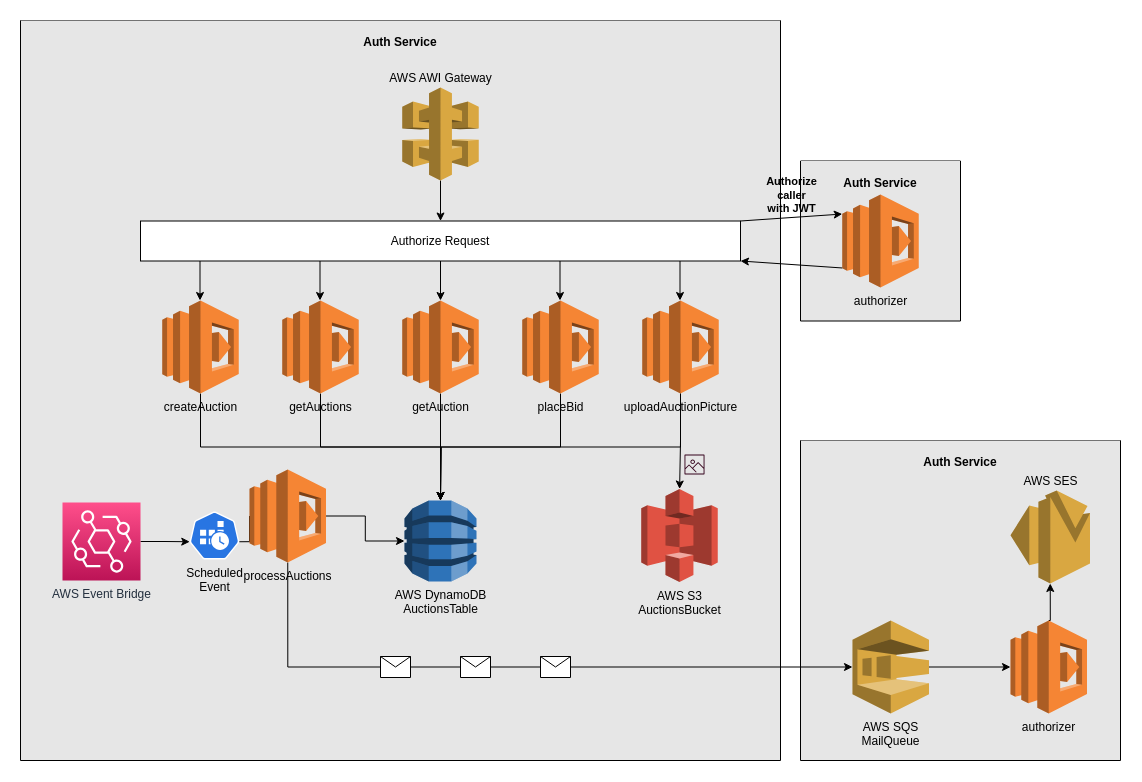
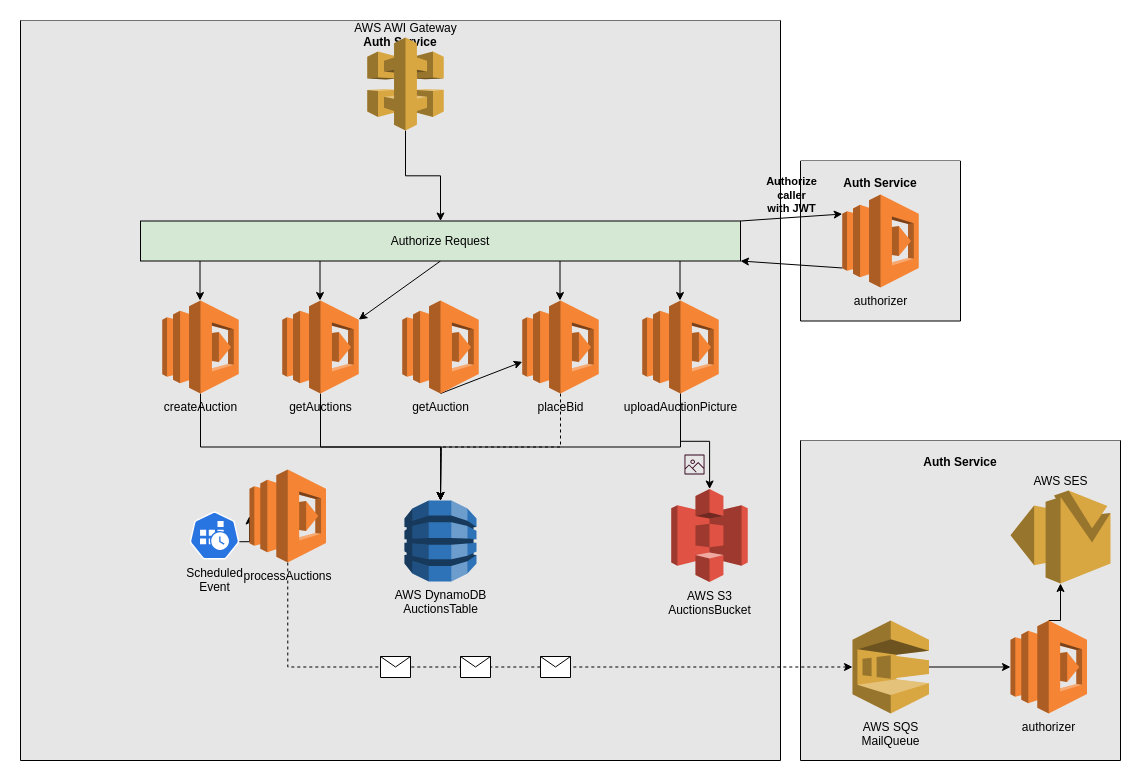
- <mxCell id="14" value="AWS AWI Gateway" style="outlineConnect=0;dashed=0;verticalLabelPosition=top;verticalAlign=bottom;align=center;html=1;shape=mxgraph.aws3.api_gateway;fillColor=#D9A741;gradientColor=none;labelPosition=center;" vertex="1" parent="1"><mxGeometry x="401.75" y="87" width="76.5" height="93" as="geometry" /></mxCell>
+ <mxCell id="14" value="AWS AWI Gateway" style="outlineConnect=0;dashed=0;verticalLabelPosition=top;verticalAlign=bottom;align=center;html=1;shape=mxgraph.aws3.api_gateway;fillColor=#D9A741;gradientColor=none;labelPosition=center;" vertex="1" parent="1"><mxGeometry x="366.75" y="37" width="76.5" height="93" as="geometry" /></mxCell>
- <mxCell id="17" value="Authorize Request" style="rounded=0;whiteSpace=wrap;html=1;" vertex="1" parent="1"><mxGeometry x="140" y="220.5" width="600" height="40" as="geometry" /></mxCell>
+ <mxCell id="17" value="Authorize Request" style="rounded=0;whiteSpace=wrap;html=1;fillColor=#d5e8d4;" vertex="1" parent="1"><mxGeometry x="140" y="220.5" width="600" height="40" as="geometry" /></mxCell>
- <mxCell id="16" style="edgeStyle=none;rounded=0;sketch=0;orthogonalLoop=1;jettySize=auto;html=1;exitX=0.5;exitY=1;exitDx=0;exitDy=0;entryX=0.5;entryY=0;entryDx=0;entryDy=0;entryPerimeter=0;" edge="1" parent="1" source="17" target="24"><mxGeometry relative="1" as="geometry" /></mxCell>
+ <mxCell id="16" style="edgeStyle=none;rounded=0;sketch=0;orthogonalLoop=1;jettySize=auto;html=1;exitX=0.5;exitY=1;exitDx=0;exitDy=0;" edge="1" parent="1" source="17" target="22"><mxGeometry relative="1" as="geometry" /></mxCell>
- <mxCell id="23" style="edgeStyle=none;rounded=0;sketch=0;orthogonalLoop=1;jettySize=auto;html=1;exitX=0.5;exitY=1;exitDx=0;exitDy=0;exitPerimeter=0;" edge="1" parent="1" source="24" target="34"><mxGeometry relative="1" as="geometry" /></mxCell>
+ <mxCell id="23" style="edgeStyle=none;rounded=0;sketch=0;orthogonalLoop=1;jettySize=auto;html=1;exitX=0.5;exitY=1;exitDx=0;exitDy=0;exitPerimeter=0;" edge="1" parent="1" source="24" target="26"><mxGeometry relative="1" as="geometry" /></mxCell>
- <mxCell id="25" style="edgeStyle=orthogonalEdgeStyle;rounded=0;sketch=0;orthogonalLoop=1;jettySize=auto;html=1;exitX=0.5;exitY=1;exitDx=0;exitDy=0;exitPerimeter=0;entryX=0.5;entryY=0;entryDx=0;entryDy=0;entryPerimeter=0;" edge="1" parent="1" source="26" target="34"><mxGeometry relative="1" as="geometry" /></mxCell>
+ <mxCell id="25" style="edgeStyle=orthogonalEdgeStyle;rounded=0;sketch=0;orthogonalLoop=1;jettySize=auto;html=1;exitX=0.5;exitY=1;exitDx=0;exitDy=0;exitPerimeter=0;entryX=0.5;entryY=0;entryDx=0;entryDy=0;entryPerimeter=0;dashed=1;" edge="1" parent="1" source="26" target="34"><mxGeometry relative="1" as="geometry" /></mxCell>
- <mxCell id="37" style="edgeStyle=orthogonalEdgeStyle;rounded=0;sketch=0;orthogonalLoop=1;jettySize=auto;html=1;exitX=0.995;exitY=0.63;exitDx=0;exitDy=0;exitPerimeter=0;entryX=0;entryY=0.5;entryDx=0;entryDy=0;entryPerimeter=0;endArrow=none;" edge="1" parent="1" source="38" target="41"><mxGeometry relative="1" as="geometry" /></mxCell>
+ <mxCell id="37" style="edgeStyle=orthogonalEdgeStyle;rounded=0;sketch=0;orthogonalLoop=1;jettySize=auto;html=1;exitX=0.995;exitY=0.63;exitDx=0;exitDy=0;exitPerimeter=0;entryX=0;entryY=0.5;entryDx=0;entryDy=0;entryPerimeter=0;" edge="1" parent="1" source="38" target="41"><mxGeometry relative="1" as="geometry" /></mxCell>
- <mxCell id="39" style="edgeStyle=orthogonalEdgeStyle;rounded=0;sketch=0;orthogonalLoop=1;jettySize=auto;html=1;exitX=1;exitY=0.5;exitDx=0;exitDy=0;exitPerimeter=0;entryX=0;entryY=0.5;entryDx=0;entryDy=0;entryPerimeter=0;" edge="1" parent="1" source="41" target="34"><mxGeometry relative="1" as="geometry" /></mxCell>
- <mxCell id="3" value="AWS S3&lt;br&gt;AuctionsBucket" style="outlineConnect=0;dashed=0;verticalLabelPosition=bottom;verticalAlign=top;align=center;html=1;shape=mxgraph.aws3.s3;fillColor=#E05243;gradientColor=none;labelBackgroundColor=none;fillStyle=solid;" vertex="1" parent="2"><mxGeometry x="620.75" y="468.5" width="76.5" height="93" as="geometry" /></mxCell>
+ <mxCell id="3" value="AWS S3&lt;br&gt;AuctionsBucket" style="outlineConnect=0;dashed=0;verticalLabelPosition=bottom;verticalAlign=top;align=center;html=1;shape=mxgraph.aws3.s3;fillColor=#E05243;gradientColor=none;labelBackgroundColor=none;fillStyle=solid;" vertex="1" parent="2"><mxGeometry x="650.75" y="468.5" width="76.5" height="93" as="geometry" /></mxCell>
- <mxCell id="10" value="AWS SES" style="outlineConnect=0;dashed=0;verticalLabelPosition=top;verticalAlign=bottom;align=center;html=1;shape=mxgraph.aws3.ses;fillColor=#D9A741;gradientColor=none;labelBackgroundColor=none;fillStyle=solid;labelPosition=center;" vertex="1" parent="5"><mxGeometry x="210" y="50" width="79.5" height="93" as="geometry" /></mxCell>
+ <mxCell id="10" value="AWS SES" style="outlineConnect=0;dashed=0;verticalLabelPosition=top;verticalAlign=bottom;align=center;html=1;shape=mxgraph.aws3.ses;fillColor=#D9A741;gradientColor=none;labelBackgroundColor=none;fillStyle=solid;labelPosition=center;" vertex="1" parent="5"><mxGeometry x="210" y="50" width="100" height="93" as="geometry" /></mxCell>
- <mxCell id="36" value="AWS Event Bridge" style="sketch=0;points=[[0,0,0],[0.25,0,0],[0.5,0,0],[0.75,0,0],[1,0,0],[0,1,0],[0.25,1,0],[0.5,1,0],[0.75,1,0],[1,1,0],[0,0.25,0],[0,0.5,0],[0,0.75,0],[1,0.25,0],[1,0.5,0],[1,0.75,0]];outlineConnect=0;fontColor=#232F3E;gradientColor=#FF4F8B;gradientDirection=north;fillColor=#BC1356;strokeColor=#ffffff;dashed=0;verticalLabelPosition=bottom;verticalAlign=top;align=center;html=1;fontSize=12;fontStyle=0;aspect=fixed;shape=mxgraph.aws4.resourceIcon;resIcon=mxgraph.aws4.eventbridge;labelBackgroundColor=none;fillStyle=solid;" vertex="1" parent="1"><mxGeometry x="62" y="502" width="78" height="78" as="geometry" /></mxCell>
- <mxCell id="35" style="edgeStyle=orthogonalEdgeStyle;rounded=0;sketch=0;orthogonalLoop=1;jettySize=auto;html=1;exitX=1;exitY=0.5;exitDx=0;exitDy=0;exitPerimeter=0;entryX=0.005;entryY=0.63;entryDx=0;entryDy=0;entryPerimeter=0;" edge="1" parent="1" source="36" target="38"><mxGeometry relative="1" as="geometry" /></mxCell>
- <mxCell id="40" style="edgeStyle=orthogonalEdgeStyle;rounded=0;sketch=0;orthogonalLoop=1;jettySize=auto;html=1;exitX=0.5;exitY=1;exitDx=0;exitDy=0;exitPerimeter=0;entryX=0;entryY=0.5;entryDx=0;entryDy=0;entryPerimeter=0;" edge="1" parent="1" source="41" target="9"><mxGeometry relative="1" as="geometry" /></mxCell>
+ <mxCell id="40" style="edgeStyle=orthogonalEdgeStyle;rounded=0;sketch=0;orthogonalLoop=1;jettySize=auto;html=1;exitX=0.5;exitY=1;exitDx=0;exitDy=0;exitPerimeter=0;entryX=0;entryY=0.5;entryDx=0;entryDy=0;entryPerimeter=0;dashed=1;" edge="1" parent="1" source="41" target="9"><mxGeometry relative="1" as="geometry" /></mxCell>
